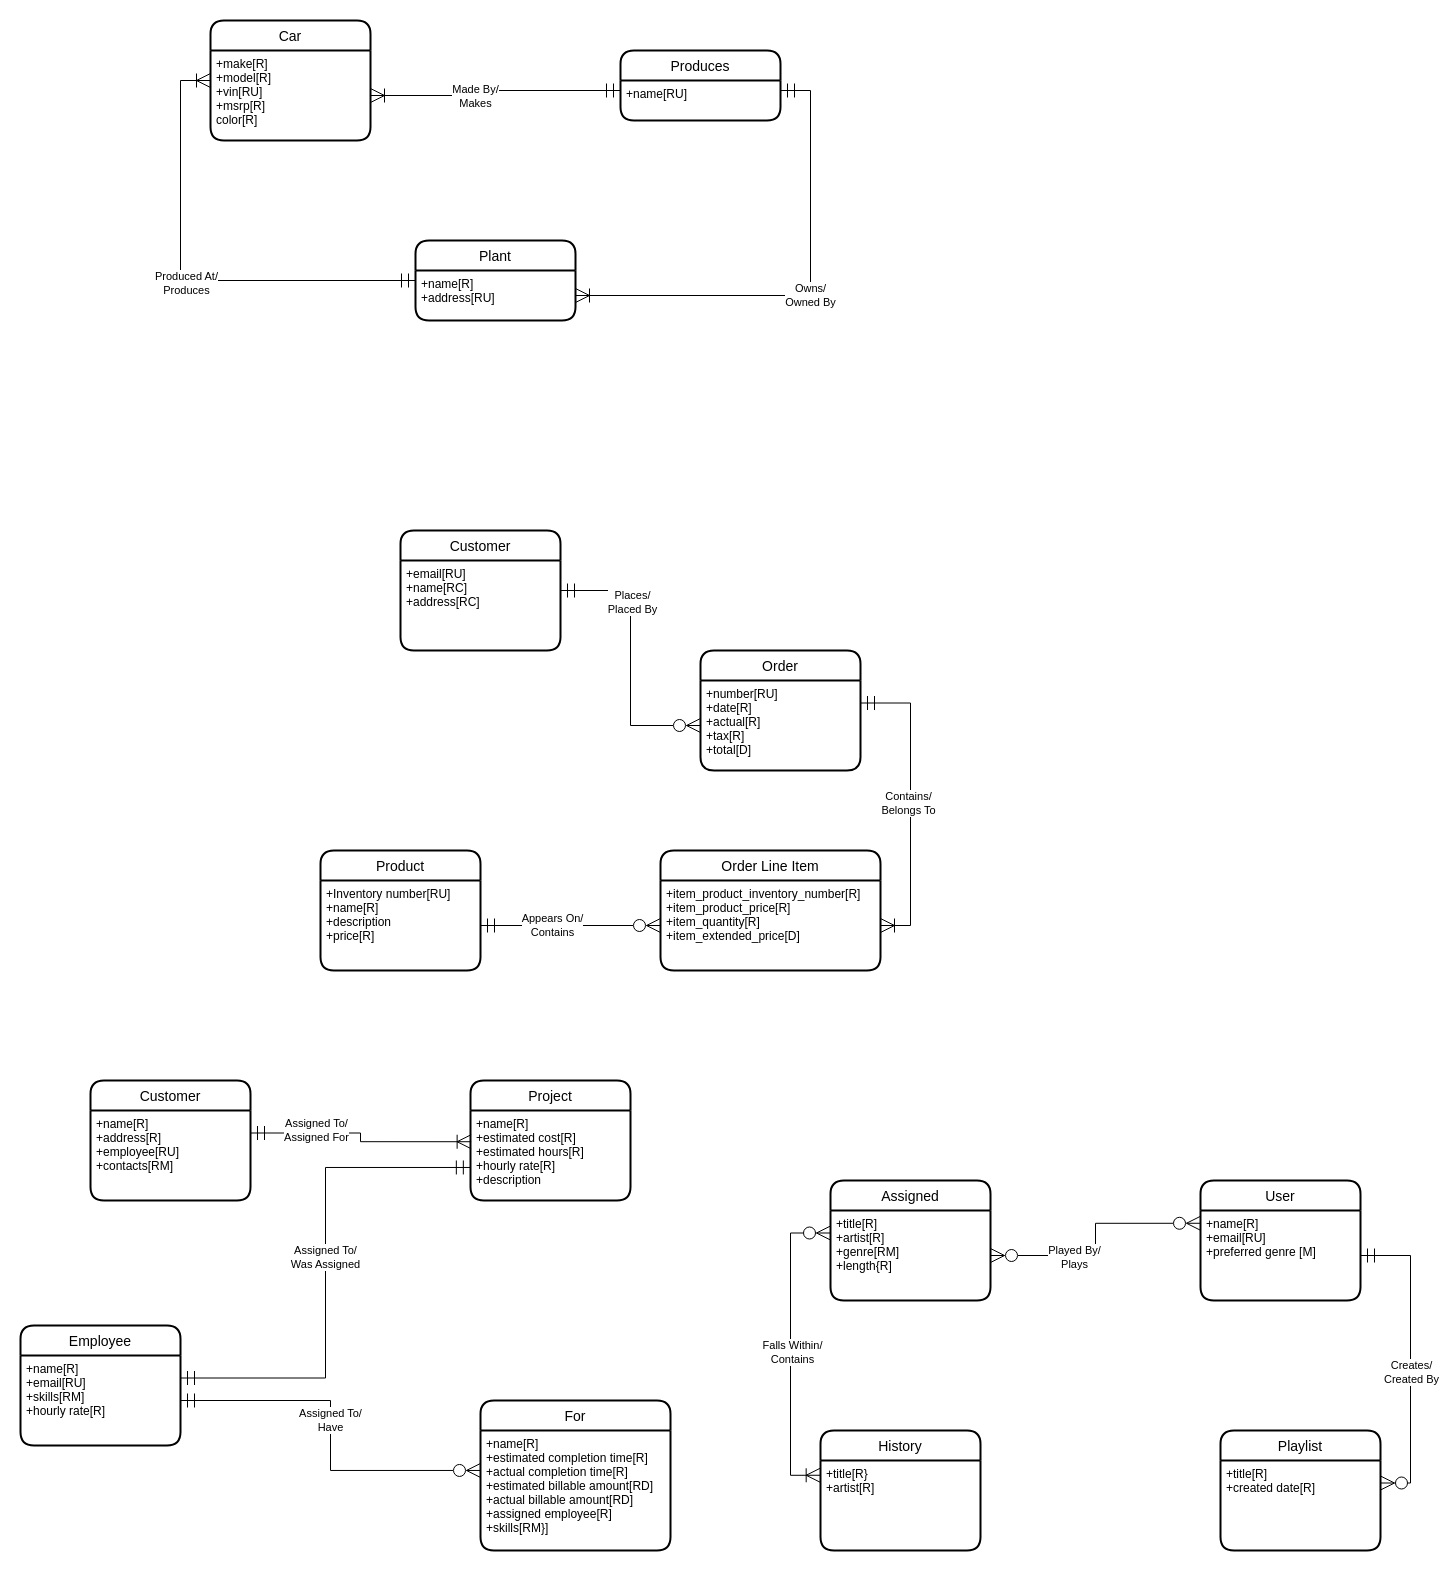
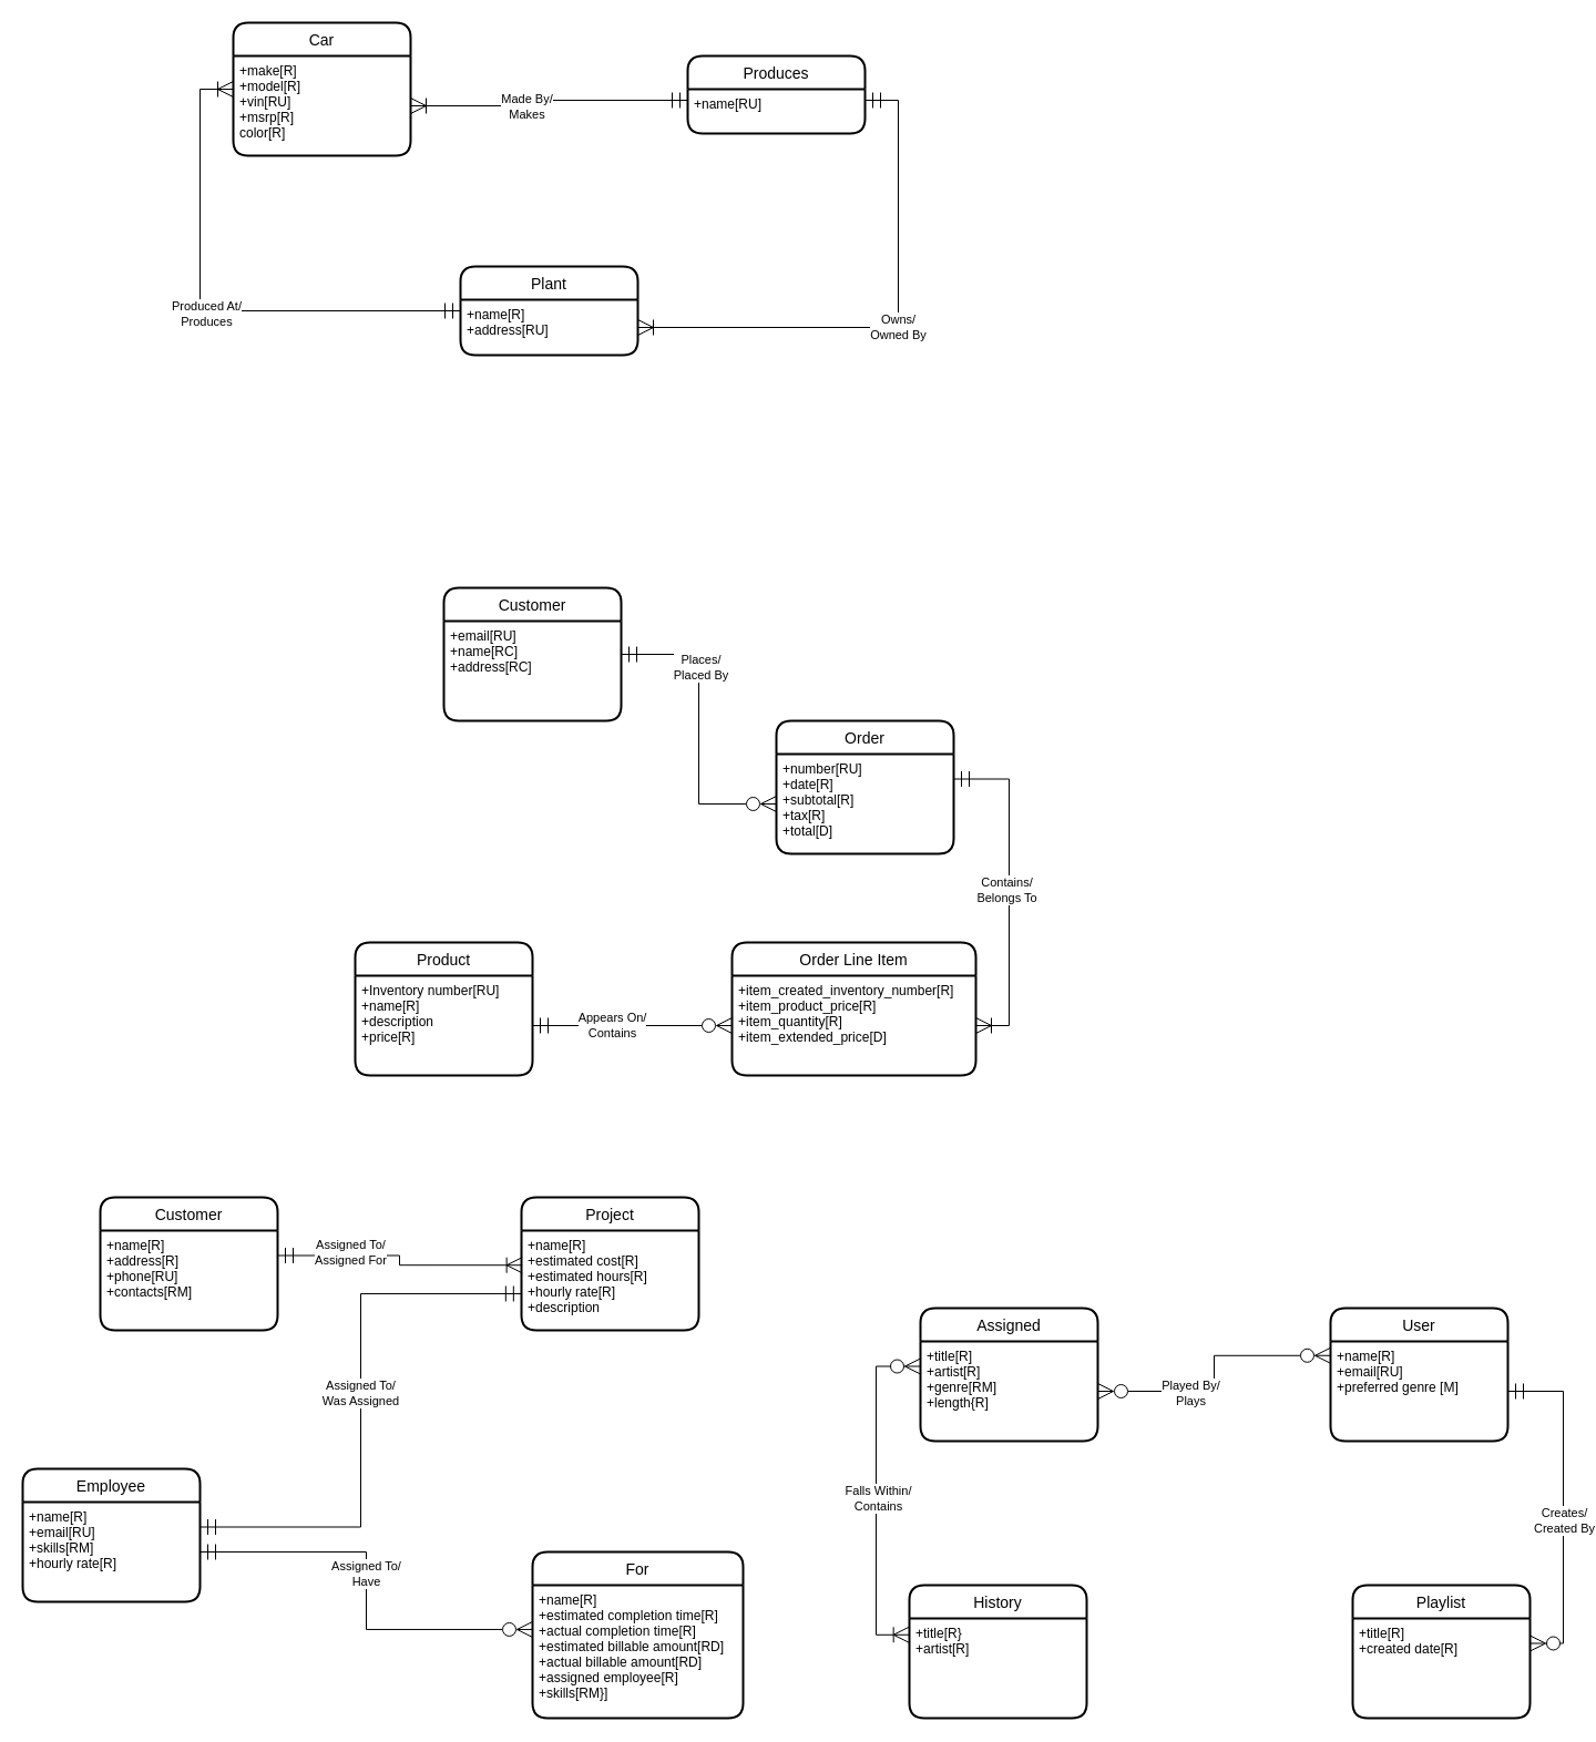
- <mxCell id="21" value="+number[RU]&#10;+date[R]&#10;+actual[R]&#10;+tax[R]&#10;+total[D]" style="align=left;strokeColor=none;fillColor=none;spacingLeft=4;fontSize=12;verticalAlign=top;resizable=0;rotatable=0;part=1;" parent="20" vertex="1"><mxGeometry y="30" width="160" height="90" as="geometry" /></mxCell>
+ <mxCell id="21" value="+number[RU]&#10;+date[R]&#10;+subtotal[R]&#10;+tax[R]&#10;+total[D]" style="align=left;strokeColor=none;fillColor=none;spacingLeft=4;fontSize=12;verticalAlign=top;resizable=0;rotatable=0;part=1;" parent="20" vertex="1"><mxGeometry y="30" width="160" height="90" as="geometry" /></mxCell>
- <mxCell id="23" value="+item_product_inventory_number[R]&#10;+item_product_price[R]&#10;+item_quantity[R]&#10;+item_extended_price[D]" style="align=left;strokeColor=none;fillColor=none;spacingLeft=4;fontSize=12;verticalAlign=top;resizable=0;rotatable=0;part=1;" parent="22" vertex="1"><mxGeometry y="30" width="220" height="90" as="geometry" /></mxCell>
+ <mxCell id="23" value="+item_created_inventory_number[R]&#10;+item_product_price[R]&#10;+item_quantity[R]&#10;+item_extended_price[D]" style="align=left;strokeColor=none;fillColor=none;spacingLeft=4;fontSize=12;verticalAlign=top;resizable=0;rotatable=0;part=1;" parent="22" vertex="1"><mxGeometry y="30" width="220" height="90" as="geometry" /></mxCell>
- <mxCell id="43" value="+name[R]&#10;+address[R]&#10;+employee[RU]&#10;+contacts[RM]" style="align=left;strokeColor=none;fillColor=none;spacingLeft=4;fontSize=12;verticalAlign=top;resizable=0;rotatable=0;part=1;" parent="42" vertex="1"><mxGeometry y="30" width="160" height="90" as="geometry" /></mxCell>
+ <mxCell id="43" value="+name[R]&#10;+address[R]&#10;+phone[RU]&#10;+contacts[RM]" style="align=left;strokeColor=none;fillColor=none;spacingLeft=4;fontSize=12;verticalAlign=top;resizable=0;rotatable=0;part=1;" parent="42" vertex="1"><mxGeometry y="30" width="160" height="90" as="geometry" /></mxCell>
